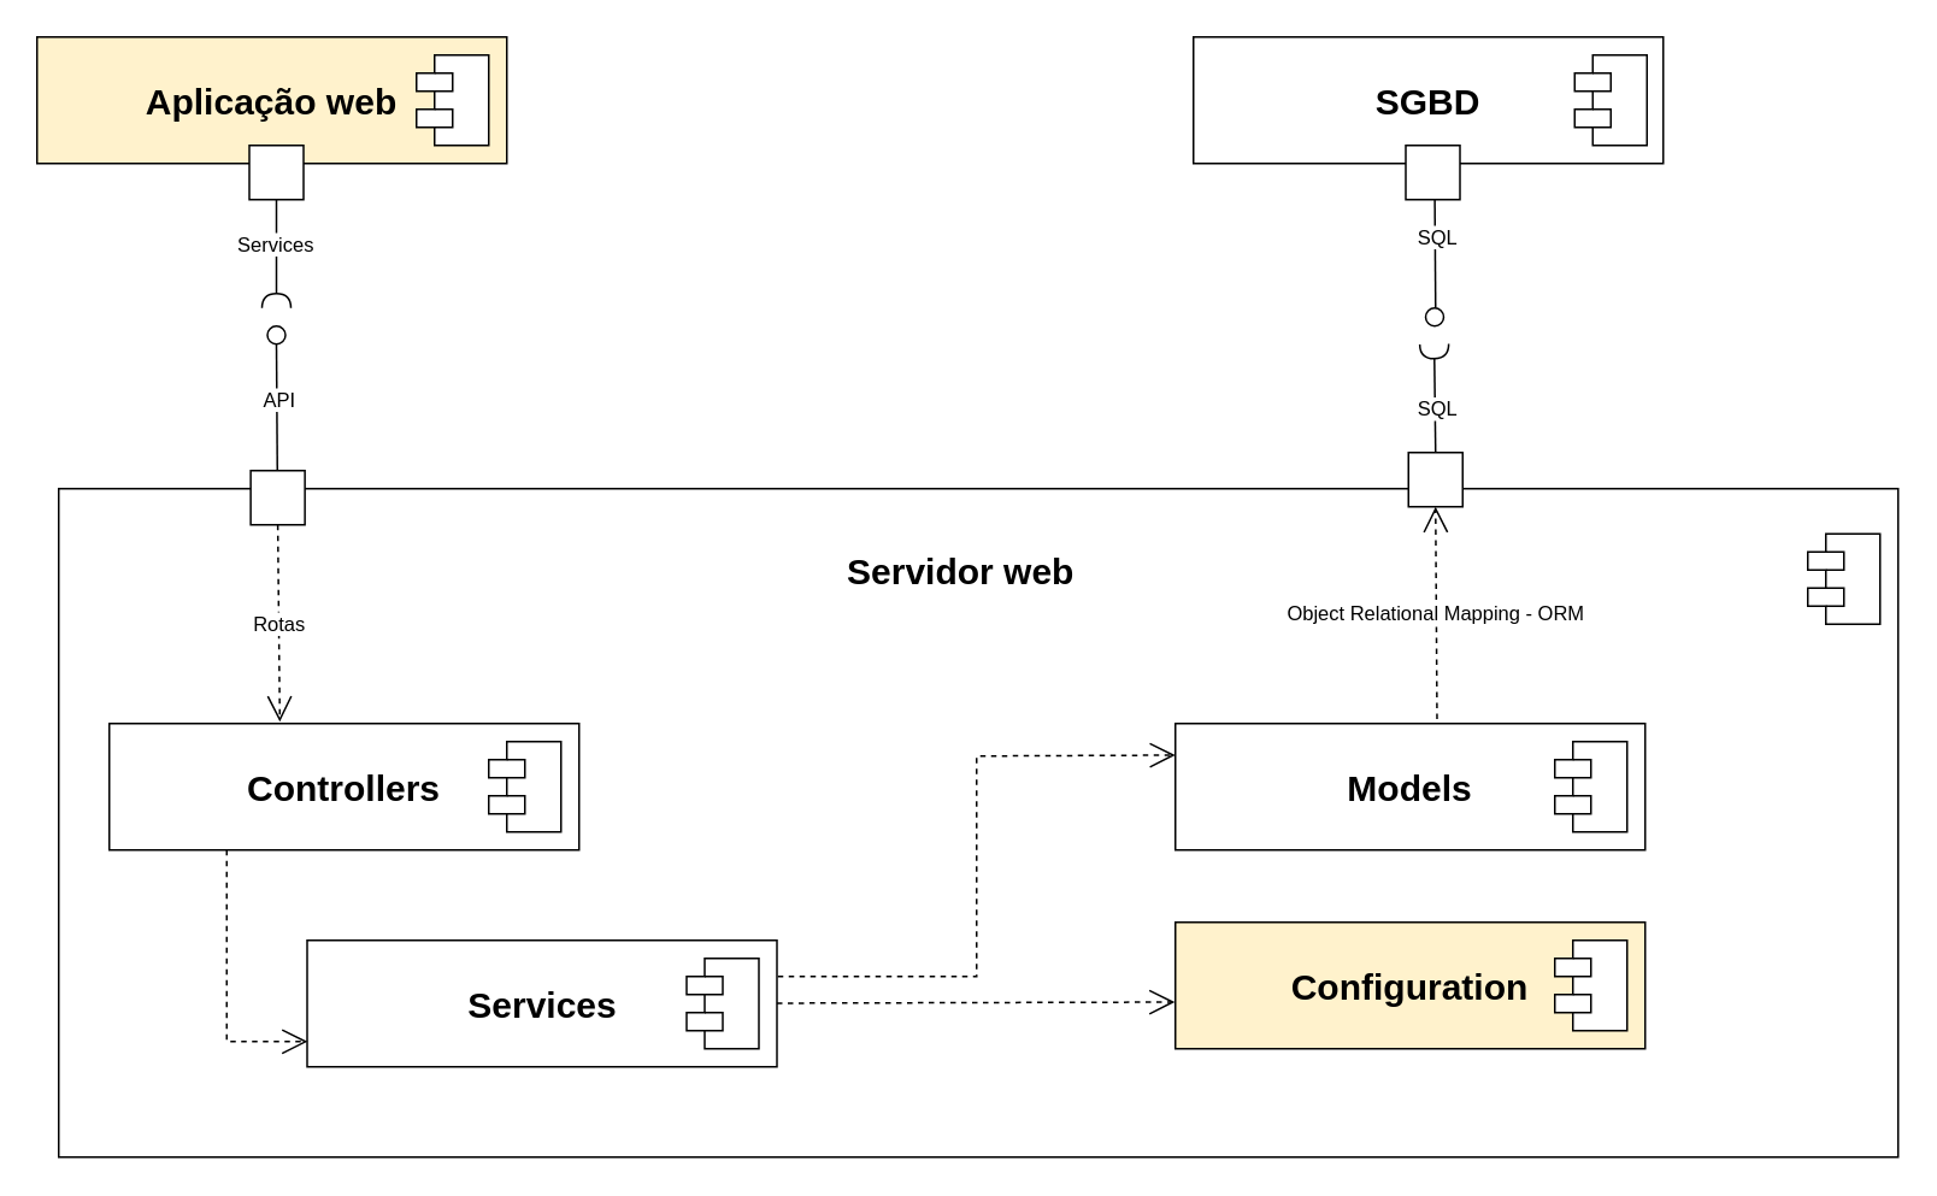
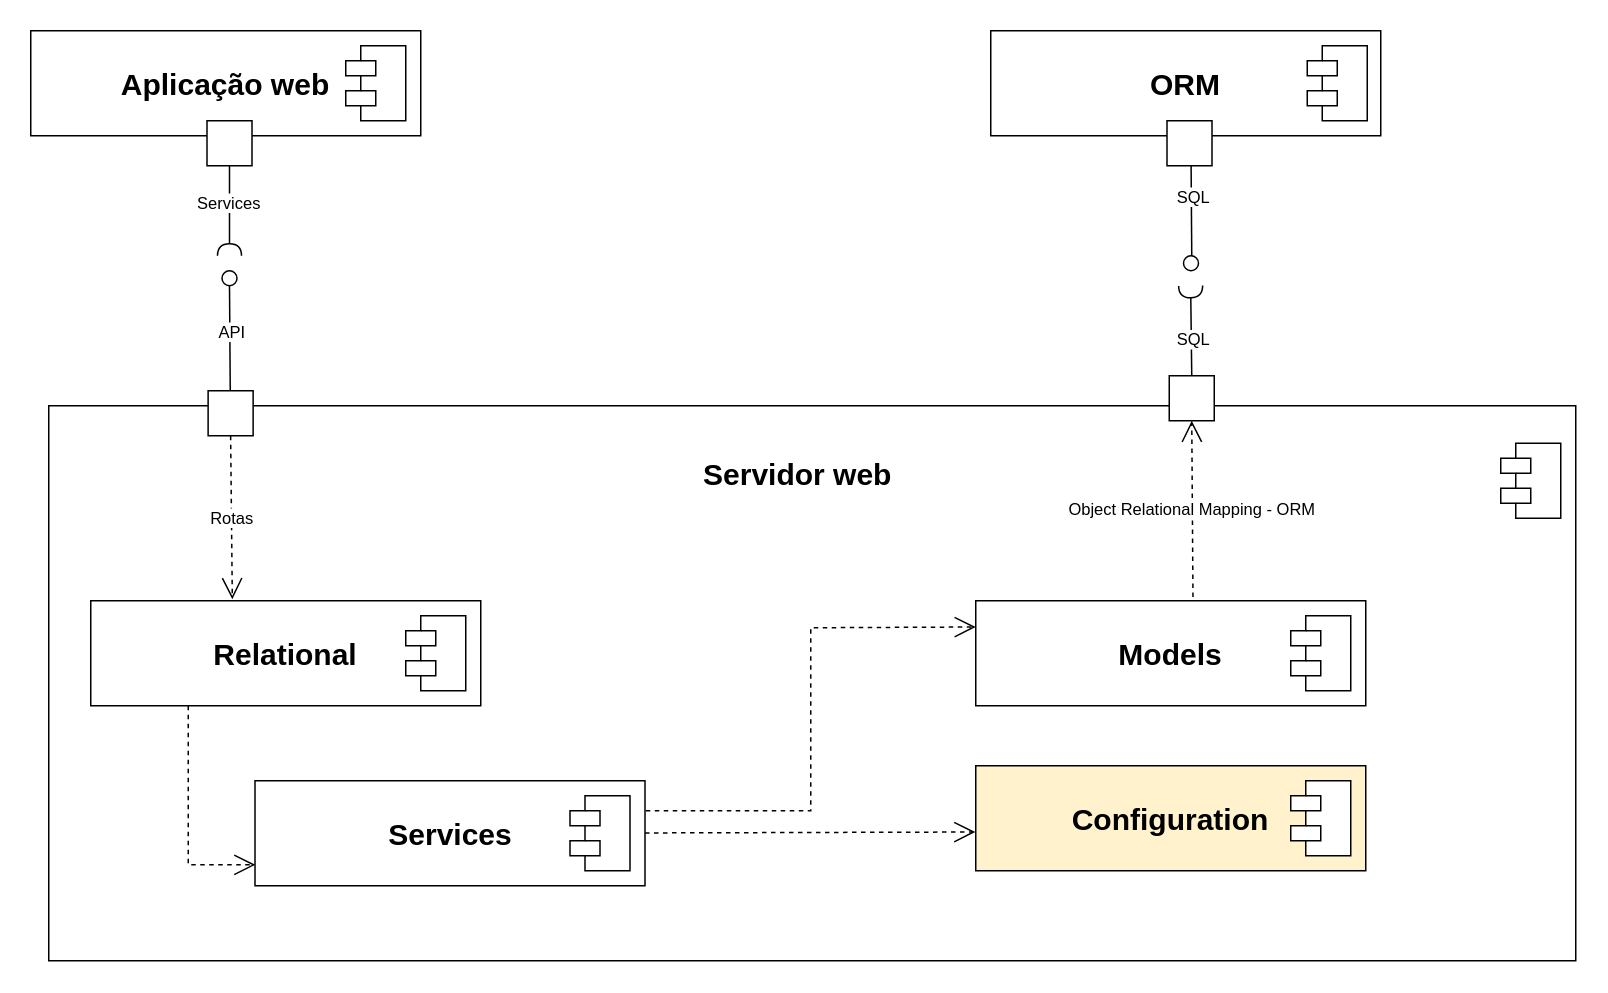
- <mxCell id="3" value="&lt;font size=&quot;1&quot; style=&quot;&quot;&gt;&lt;b style=&quot;font-size: 20px;&quot;&gt;Aplicação web&lt;/b&gt;&lt;/font&gt;" style="rounded=0;whiteSpace=wrap;html=1;fillColor=#fff2cc;" vertex="1" parent="1"><mxGeometry x="20" y="20" width="260" height="70" as="geometry" /></mxCell>
+ <mxCell id="3" value="&lt;font size=&quot;1&quot; style=&quot;&quot;&gt;&lt;b style=&quot;font-size: 20px;&quot;&gt;Aplicação web&lt;/b&gt;&lt;/font&gt;" style="rounded=0;whiteSpace=wrap;html=1;" vertex="1" parent="1"><mxGeometry x="20" y="20" width="260" height="70" as="geometry" /></mxCell>
- <mxCell id="28" value="&lt;font size=&quot;1&quot; style=&quot;&quot;&gt;&lt;b style=&quot;font-size: 20px;&quot;&gt;SGBD&lt;/b&gt;&lt;/font&gt;" style="rounded=0;whiteSpace=wrap;html=1;" vertex="1" parent="1"><mxGeometry x="660" y="20" width="260" height="70" as="geometry" /></mxCell>
+ <mxCell id="28" value="&lt;font size=&quot;1&quot; style=&quot;&quot;&gt;&lt;b style=&quot;font-size: 20px;&quot;&gt;ORM&lt;/b&gt;&lt;/font&gt;" style="rounded=0;whiteSpace=wrap;html=1;" vertex="1" parent="1"><mxGeometry x="660" y="20" width="260" height="70" as="geometry" /></mxCell>
- <mxCell id="15" value="&lt;font size=&quot;1&quot; style=&quot;&quot;&gt;&lt;b style=&quot;font-size: 20px;&quot;&gt;Controllers&lt;/b&gt;&lt;/font&gt;" style="rounded=0;whiteSpace=wrap;html=1;" vertex="1" parent="14"><mxGeometry width="260" height="70" as="geometry" /></mxCell>
+ <mxCell id="15" value="&lt;font size=&quot;1&quot; style=&quot;&quot;&gt;&lt;b style=&quot;font-size: 20px;&quot;&gt;Relational&lt;/b&gt;&lt;/font&gt;" style="rounded=0;whiteSpace=wrap;html=1;" vertex="1" parent="14"><mxGeometry width="260" height="70" as="geometry" /></mxCell>
